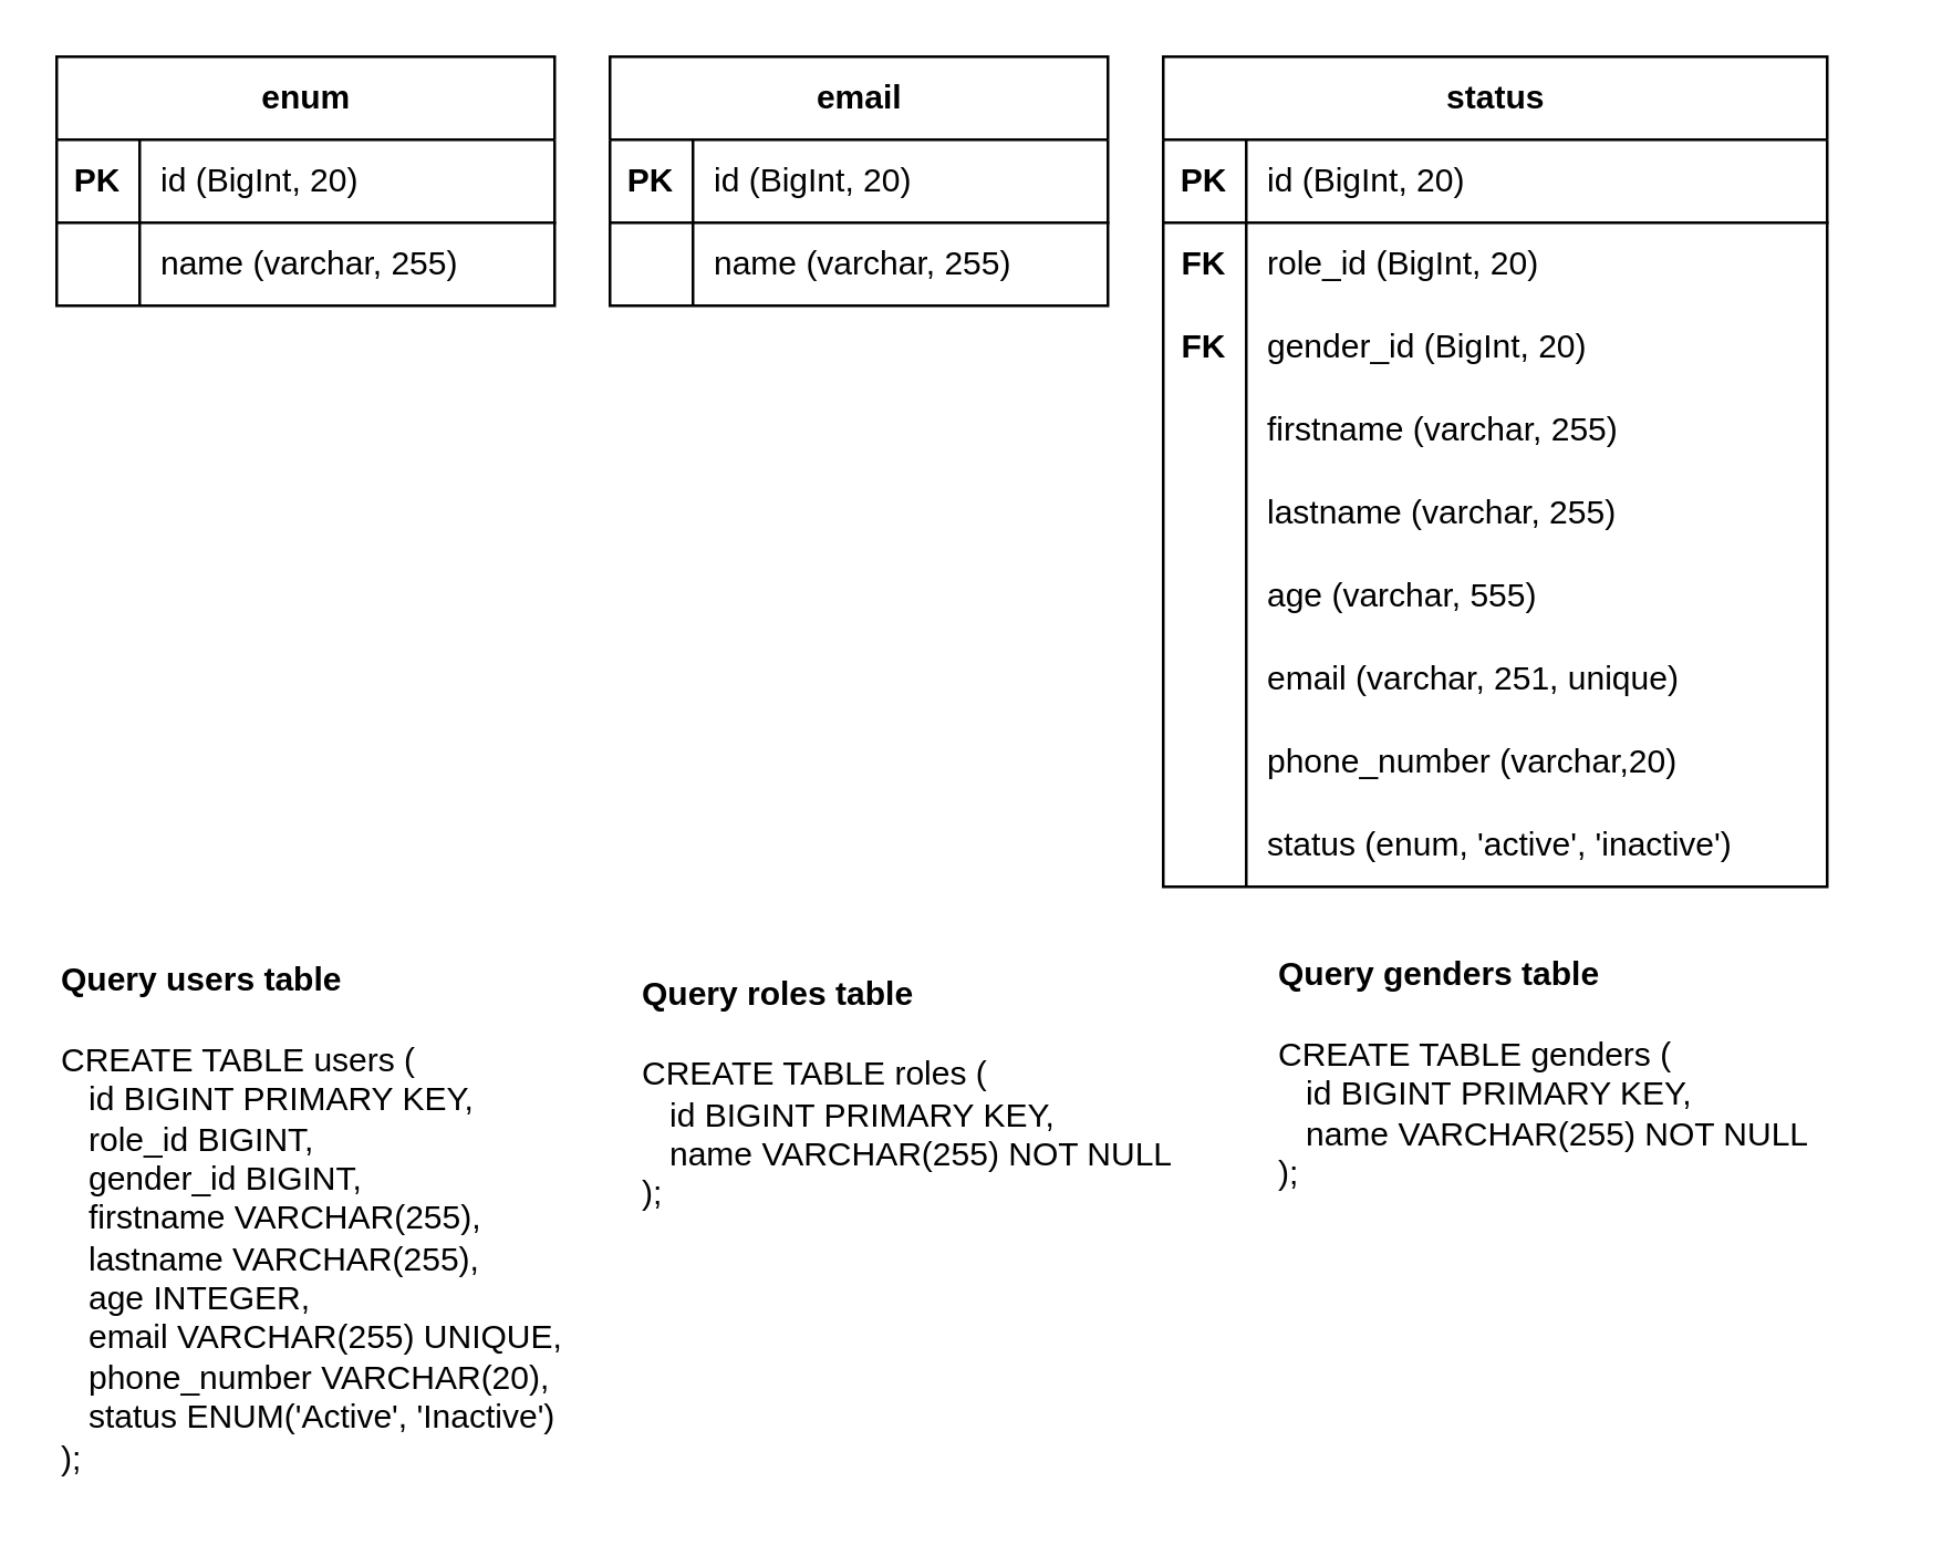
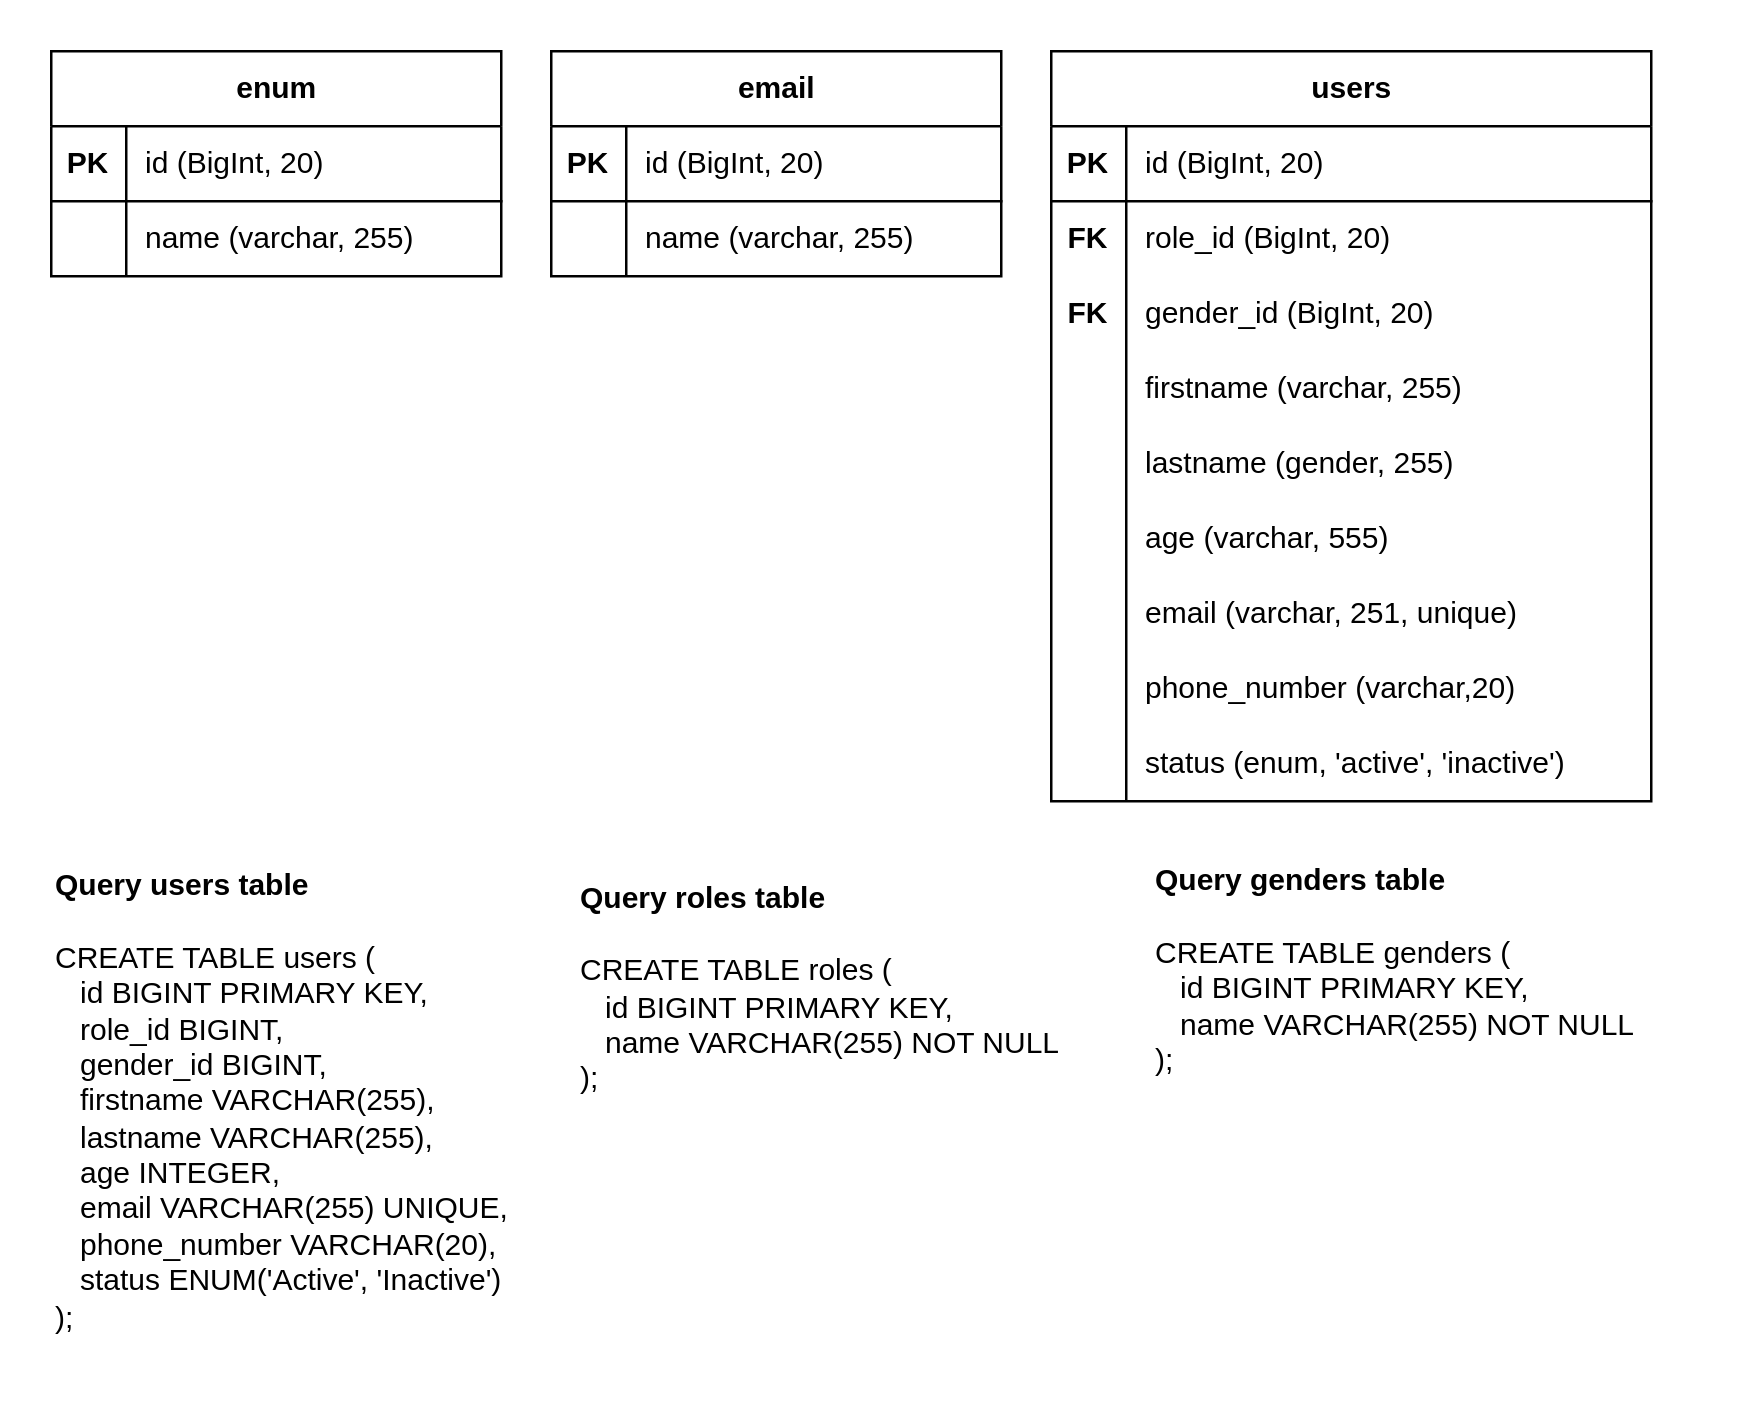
- <mxCell id="16" value="status" style="shape=table;startSize=30;container=1;collapsible=1;childLayout=tableLayout;fixedRows=1;rowLines=0;fontStyle=1;align=center;resizeLast=1;html=1;" vertex="1" parent="1"><mxGeometry x="420" y="20" width="240" height="300" as="geometry" /></mxCell>
+ <mxCell id="16" value="users" style="shape=table;startSize=30;container=1;collapsible=1;childLayout=tableLayout;fixedRows=1;rowLines=0;fontStyle=1;align=center;resizeLast=1;html=1;" vertex="1" parent="1"><mxGeometry x="420" y="20" width="240" height="300" as="geometry" /></mxCell>
- <mxCell id="31" value="lastname (varchar, 255)" style="shape=partialRectangle;connectable=0;fillColor=none;top=0;left=0;bottom=0;right=0;align=left;spacingLeft=6;overflow=hidden;whiteSpace=wrap;html=1;" vertex="1" parent="29"><mxGeometry x="30" width="210" height="30" as="geometry"><mxRectangle width="210" height="30" as="alternateBounds" /></mxGeometry></mxCell>
+ <mxCell id="31" value="lastname (gender, 255)" style="shape=partialRectangle;connectable=0;fillColor=none;top=0;left=0;bottom=0;right=0;align=left;spacingLeft=6;overflow=hidden;whiteSpace=wrap;html=1;" vertex="1" parent="29"><mxGeometry x="30" width="210" height="30" as="geometry"><mxRectangle width="210" height="30" as="alternateBounds" /></mxGeometry></mxCell>
